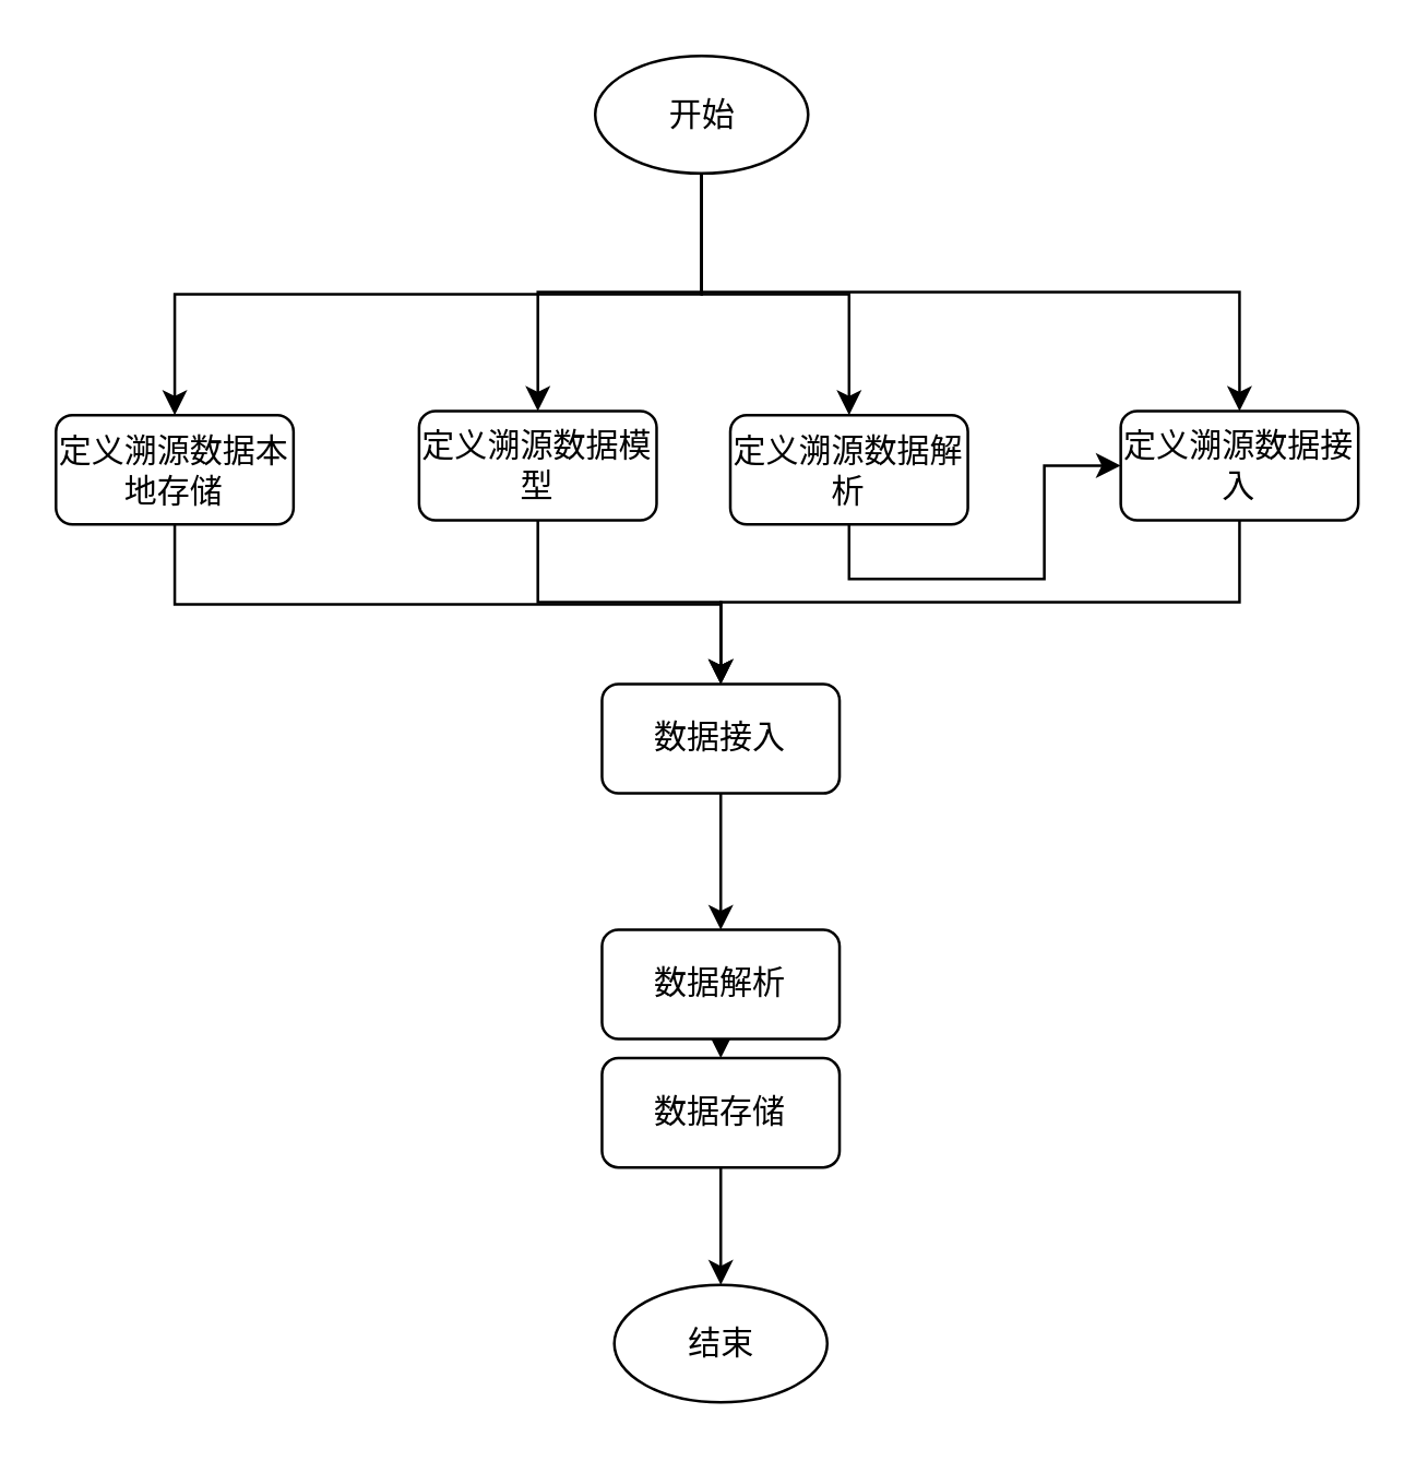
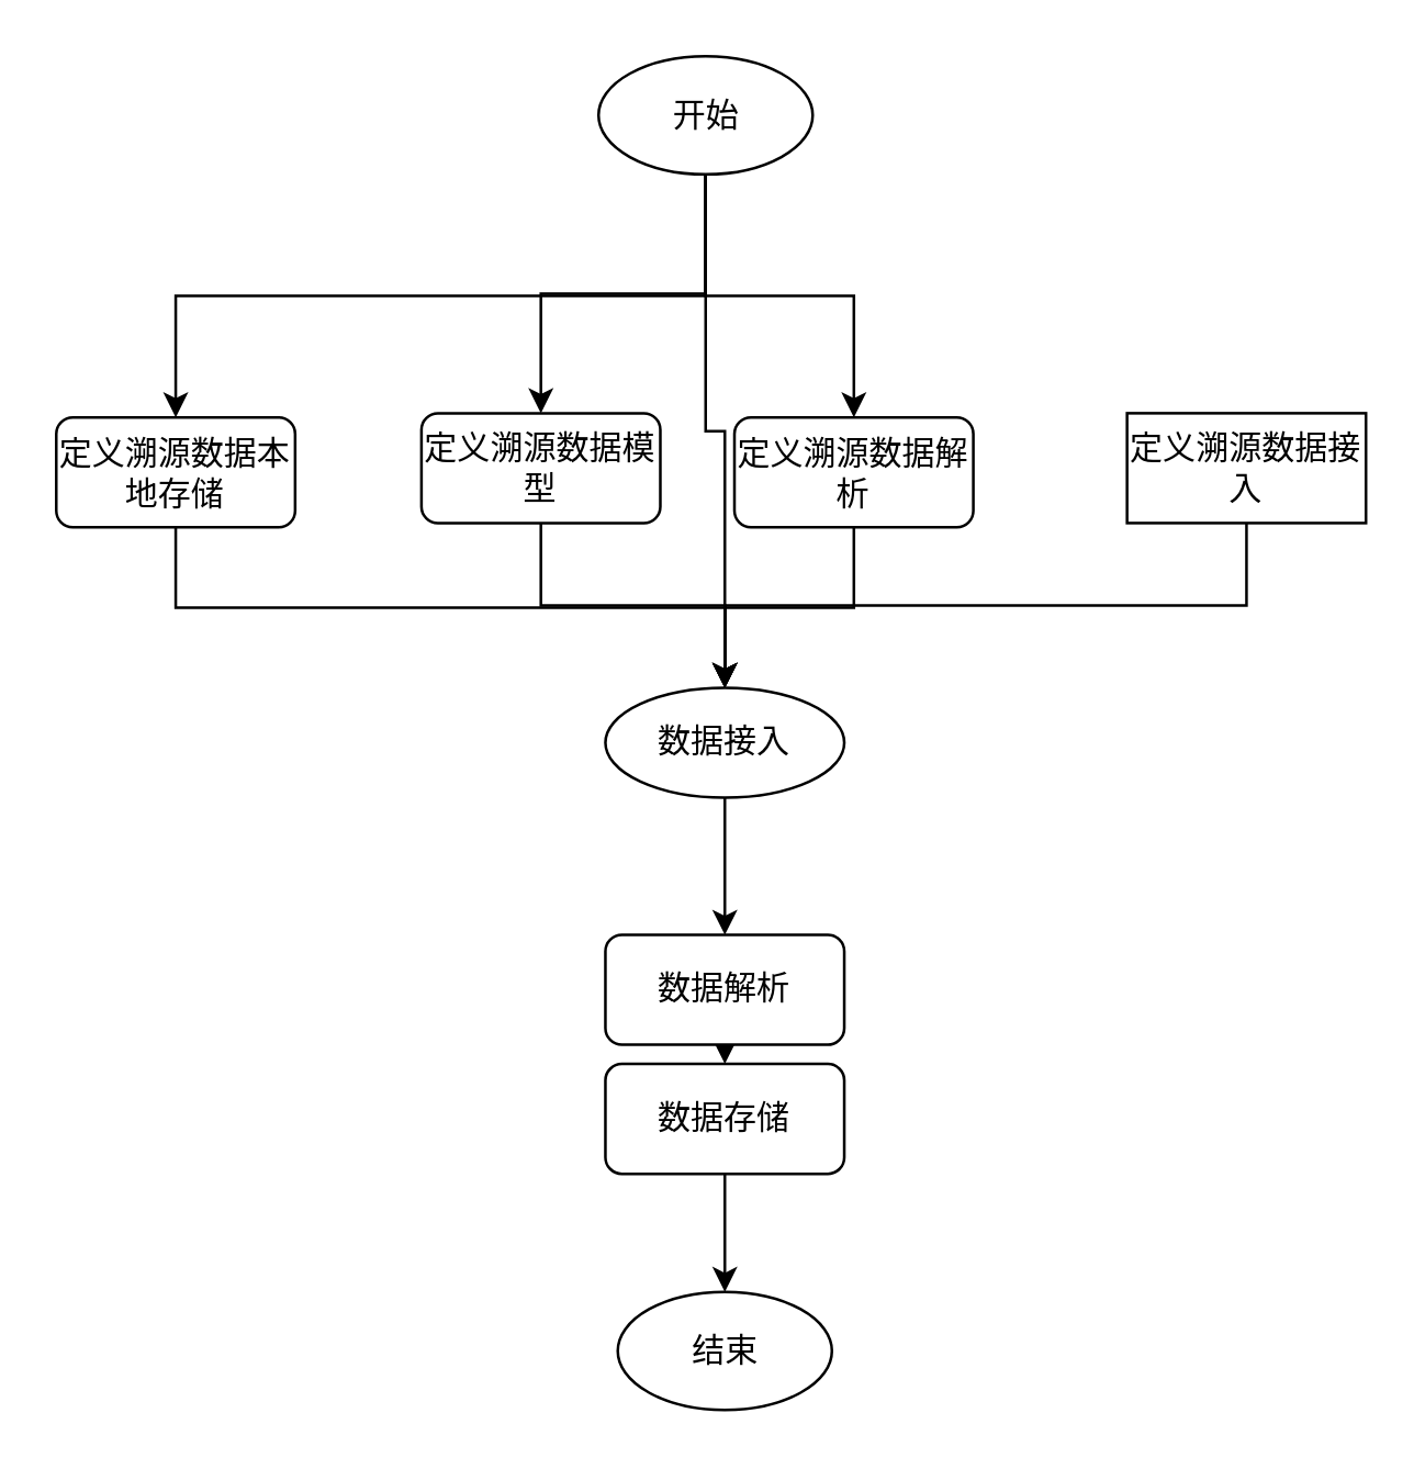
- <mxCell id="4" style="edgeStyle=orthogonalEdgeStyle;rounded=0;orthogonalLoop=1;jettySize=auto;html=1;exitX=0.5;exitY=1;exitDx=0;exitDy=0;entryX=0.5;entryY=0;entryDx=0;entryDy=0;" parent="1" source="5" target="12" edge="1"><mxGeometry relative="1" as="geometry" /></mxCell>
+ <mxCell id="4" style="edgeStyle=orthogonalEdgeStyle;rounded=0;orthogonalLoop=1;jettySize=auto;html=1;exitX=0.5;exitY=1;exitDx=0;exitDy=0;" parent="1" source="5" target="16" edge="1"><mxGeometry relative="1" as="geometry" /></mxCell>
- <mxCell id="12" value="定义溯源数据接入" style="rounded=1;whiteSpace=wrap;html=1;fontSize=12;glass=0;strokeWidth=1;shadow=0;" parent="1" vertex="1"><mxGeometry x="410" y="150" width="87" height="40" as="geometry" /></mxCell>
+ <mxCell id="12" value="定义溯源数据接入" style="whiteSpace=wrap;html=1;fontSize=12;glass=0;strokeWidth=1;shadow=0;rounded=0;" parent="1" vertex="1"><mxGeometry x="410" y="150" width="87" height="40" as="geometry" /></mxCell>
- <mxCell id="9" style="edgeStyle=orthogonalEdgeStyle;rounded=0;orthogonalLoop=1;jettySize=auto;html=1;exitX=0.5;exitY=1;exitDx=0;exitDy=0;" parent="1" source="10" target="12" edge="1"><mxGeometry relative="1" as="geometry" /></mxCell>
+ <mxCell id="9" style="edgeStyle=orthogonalEdgeStyle;rounded=0;orthogonalLoop=1;jettySize=auto;html=1;exitX=0.5;exitY=1;exitDx=0;exitDy=0;entryX=0.5;entryY=0;entryDx=0;entryDy=0;" parent="1" source="10" target="16" edge="1"><mxGeometry relative="1" as="geometry" /></mxCell>
- <mxCell id="16" value="数据接入" style="rounded=1;whiteSpace=wrap;html=1;fontSize=12;glass=0;strokeWidth=1;shadow=0;" parent="1" vertex="1"><mxGeometry x="220" y="250" width="87" height="40" as="geometry" /></mxCell>
+ <mxCell id="16" value="数据接入" style="ellipse;whiteSpace=wrap;html=1;fontSize=12;glass=0;strokeWidth=1;shadow=0;" parent="1" vertex="1"><mxGeometry x="220" y="250" width="87" height="40" as="geometry" /></mxCell>
